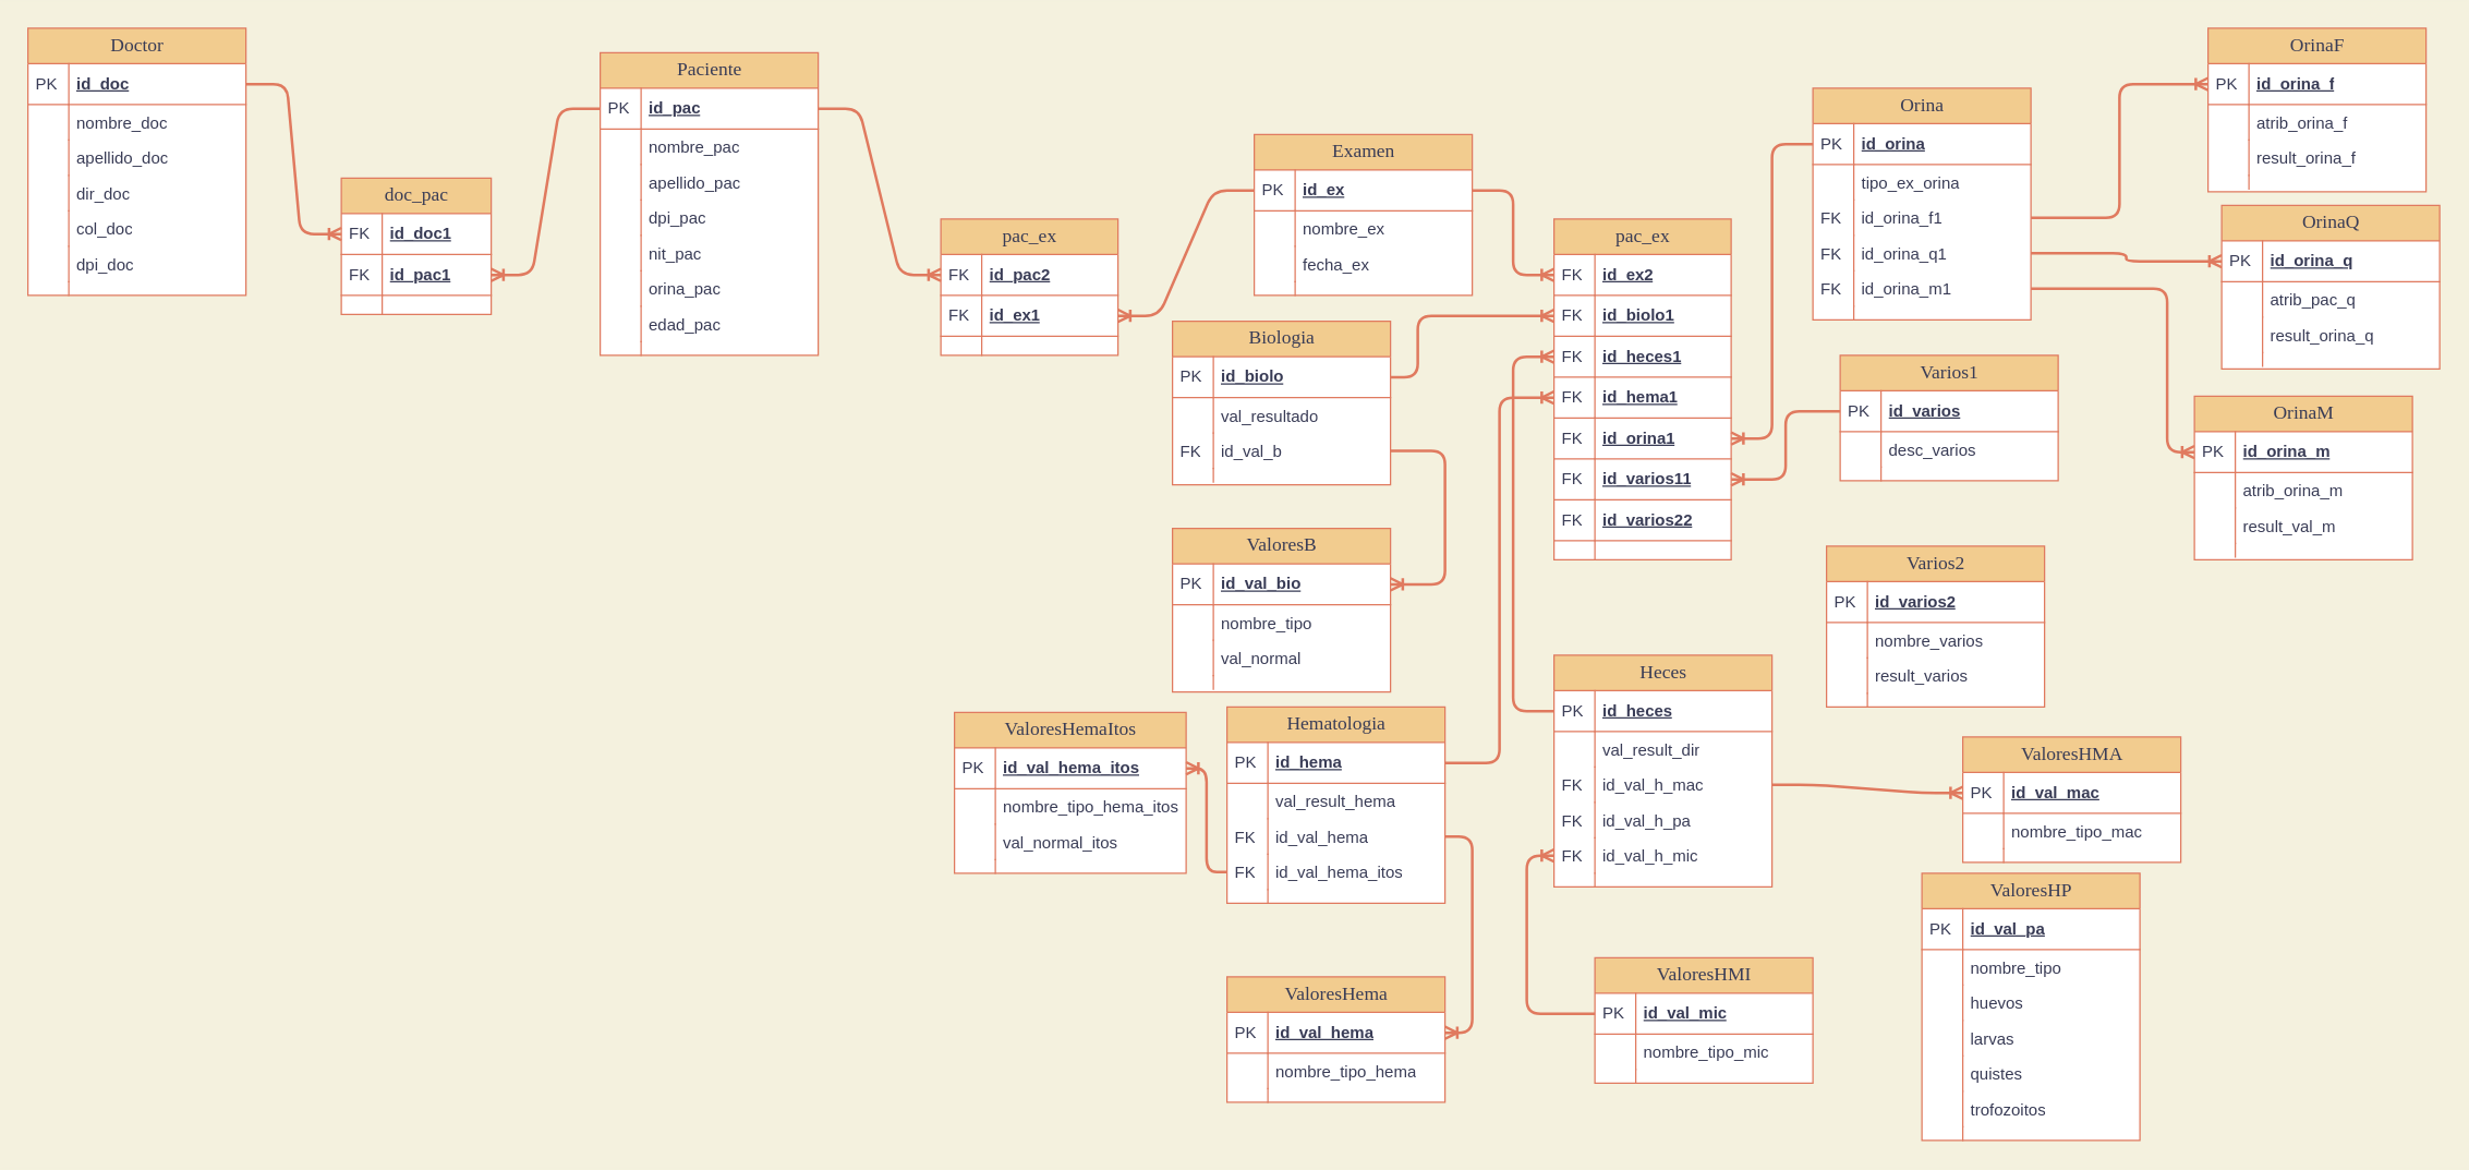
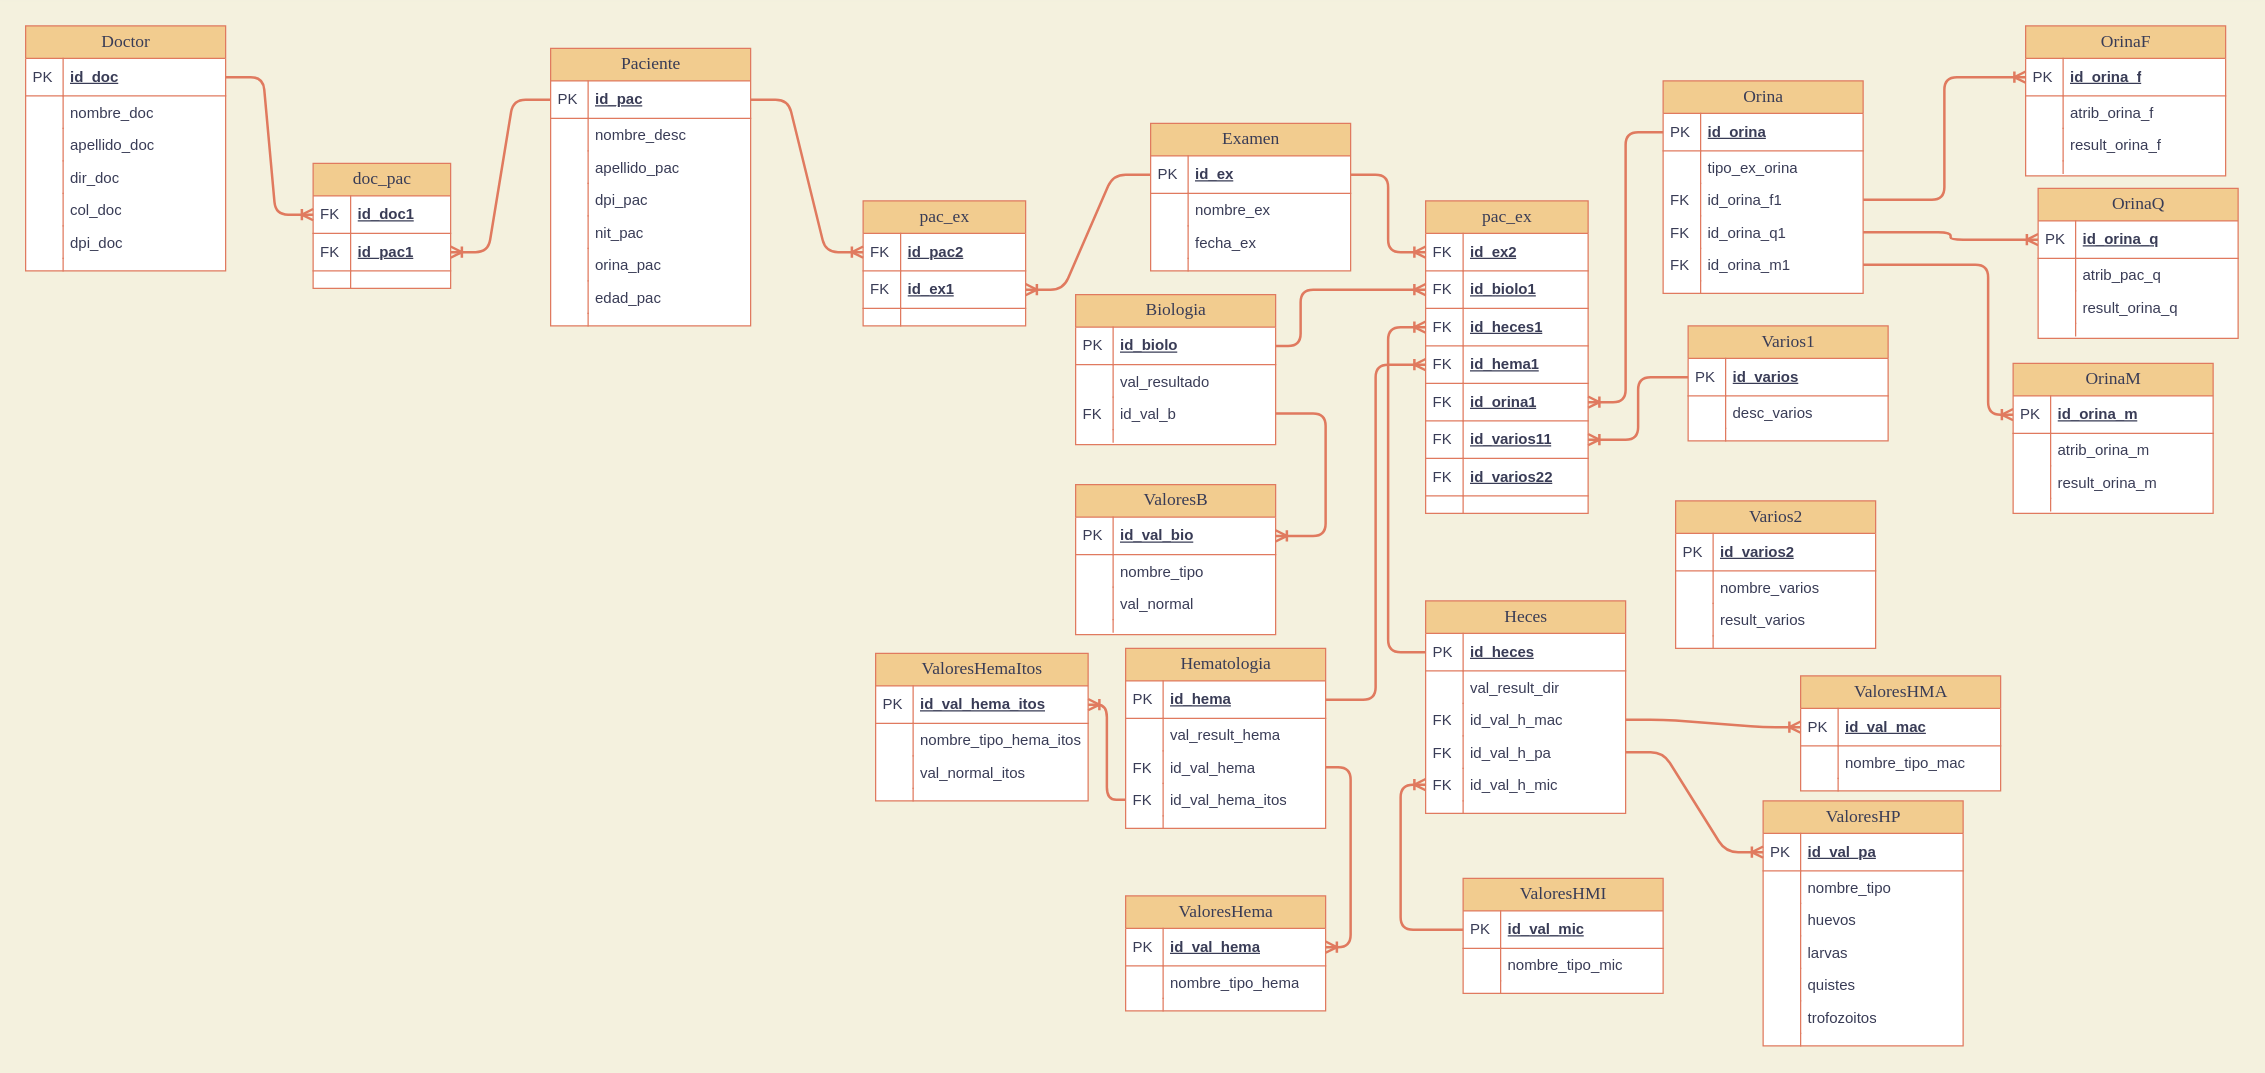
- <mxCell id="20" value="nombre_pac" style="shape=partialRectangle;top=0;left=0;right=0;bottom=0;html=1;align=left;verticalAlign=top;fillColor=none;spacingLeft=34;spacingRight=4;whiteSpace=wrap;overflow=hidden;rotatable=0;points=[[0,0.5],[1,0.5]];portConstraint=eastwest;dropTarget=0;strokeColor=#E07A5F;fontColor=#393C56;" vertex="1" parent="17"><mxGeometry y="56" width="160" height="26" as="geometry" /></mxCell>
+ <mxCell id="20" value="nombre_desc" style="shape=partialRectangle;top=0;left=0;right=0;bottom=0;html=1;align=left;verticalAlign=top;fillColor=none;spacingLeft=34;spacingRight=4;whiteSpace=wrap;overflow=hidden;rotatable=0;points=[[0,0.5],[1,0.5]];portConstraint=eastwest;dropTarget=0;strokeColor=#E07A5F;fontColor=#393C56;" vertex="1" parent="17"><mxGeometry y="56" width="160" height="26" as="geometry" /></mxCell>
- <mxCell id="193" value="result_val_m" style="shape=partialRectangle;top=0;left=0;right=0;bottom=0;html=1;align=left;verticalAlign=top;fillColor=none;spacingLeft=34;spacingRight=4;whiteSpace=wrap;overflow=hidden;rotatable=0;points=[[0,0.5],[1,0.5]];portConstraint=eastwest;dropTarget=0;strokeColor=#E07A5F;fontColor=#393C56;" vertex="1" parent="188"><mxGeometry y="82" width="160" height="26" as="geometry" /></mxCell>
+ <mxCell id="193" value="result_orina_m" style="shape=partialRectangle;top=0;left=0;right=0;bottom=0;html=1;align=left;verticalAlign=top;fillColor=none;spacingLeft=34;spacingRight=4;whiteSpace=wrap;overflow=hidden;rotatable=0;points=[[0,0.5],[1,0.5]];portConstraint=eastwest;dropTarget=0;strokeColor=#E07A5F;fontColor=#393C56;" vertex="1" parent="188"><mxGeometry y="82" width="160" height="26" as="geometry" /></mxCell>
+ <mxCell id="116" value="" style="edgeStyle=entityRelationEdgeStyle;fontSize=12;html=1;endArrow=ERoneToMany;shadow=0;fontColor=#393C56;strokeColor=#E07A5F;strokeWidth=2;fillColor=#F2CC8F;entryX=0;entryY=0.5;entryDx=0;entryDy=0;exitX=1;exitY=0.5;exitDx=0;exitDy=0;" edge="1" parent="1" source="87" target="102"><mxGeometry width="100" height="100" relative="1" as="geometry"><mxPoint x="1380" y="680" as="sourcePoint" /><mxPoint x="1400" y="730" as="targetPoint" /></mxGeometry></mxCell>
